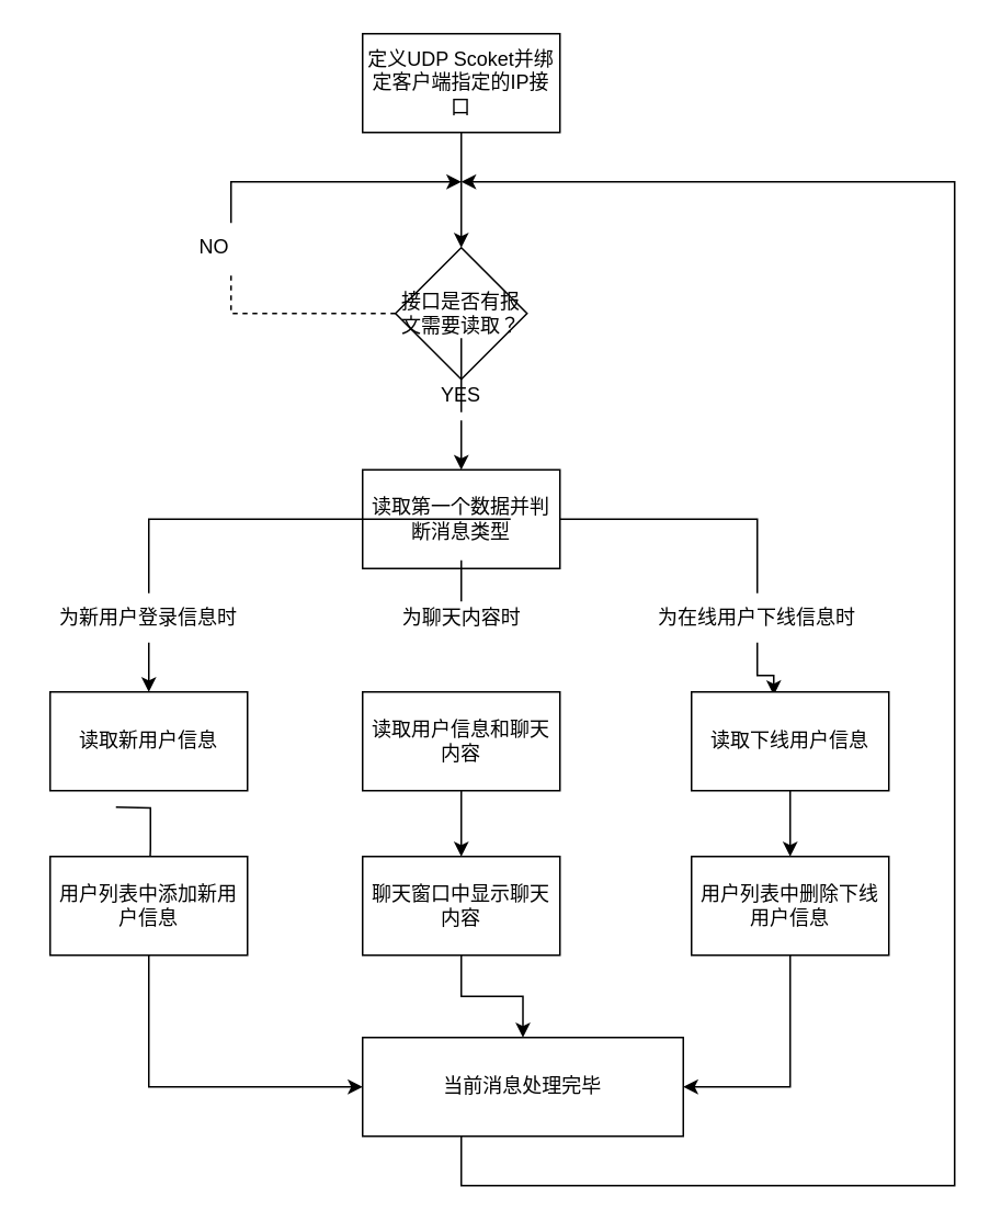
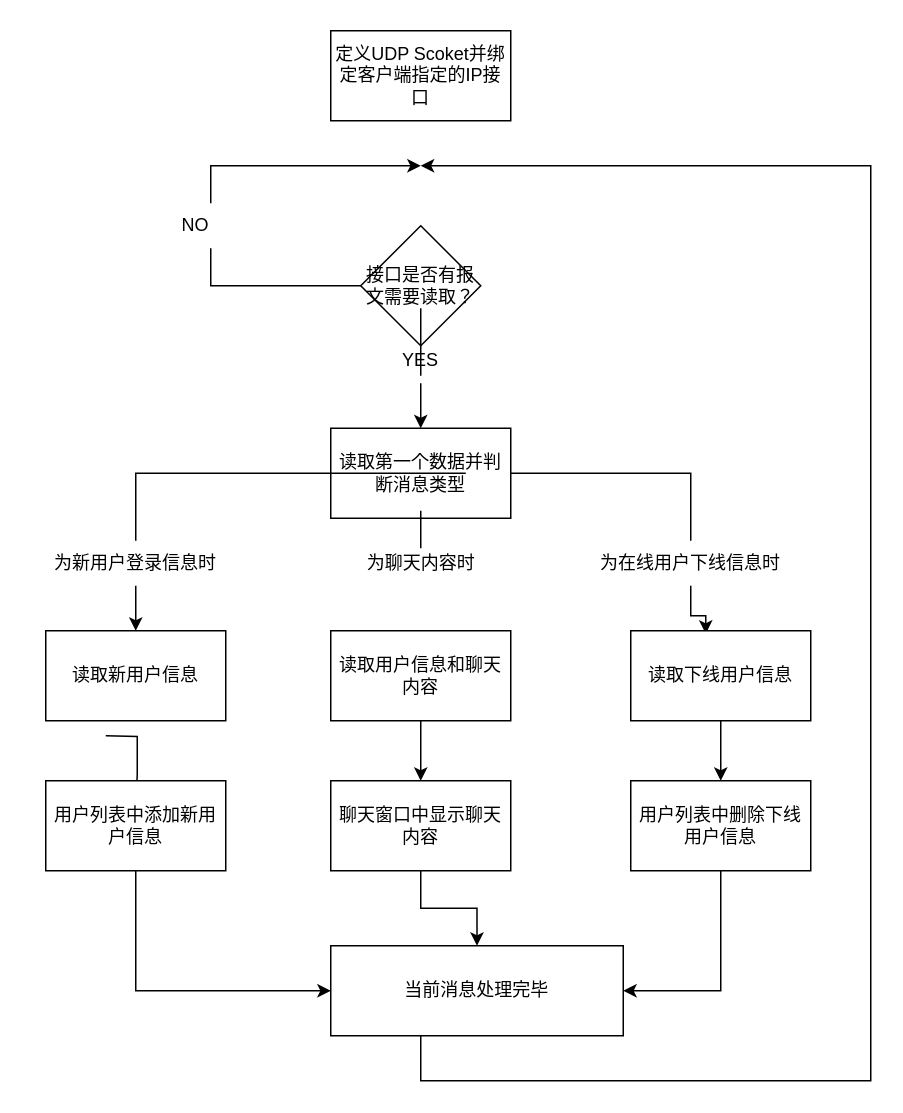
- <mxCell id="2" value="" style="edgeStyle=orthogonalEdgeStyle;rounded=0;orthogonalLoop=1;jettySize=auto;html=1;" parent="1" source="3" target="6" edge="1"><mxGeometry relative="1" as="geometry" /></mxCell>
- <mxCell id="31" value="" style="edgeStyle=orthogonalEdgeStyle;rounded=0;orthogonalLoop=1;jettySize=auto;html=1;endArrow=none;dashed=1;" parent="1" source="6" target="30" edge="1"><mxGeometry relative="1" as="geometry"><mxPoint x="280" y="110" as="targetPoint" /><mxPoint x="240" y="190" as="sourcePoint" /><Array as="points"><mxPoint x="140" y="190" /></Array></mxGeometry></mxCell>
+ <mxCell id="31" value="" style="edgeStyle=orthogonalEdgeStyle;rounded=0;orthogonalLoop=1;jettySize=auto;html=1;endArrow=none;" parent="1" source="6" target="30" edge="1"><mxGeometry relative="1" as="geometry"><mxPoint x="280" y="110" as="targetPoint" /><mxPoint x="240" y="190" as="sourcePoint" /><Array as="points"><mxPoint x="140" y="190" /></Array></mxGeometry></mxCell>
